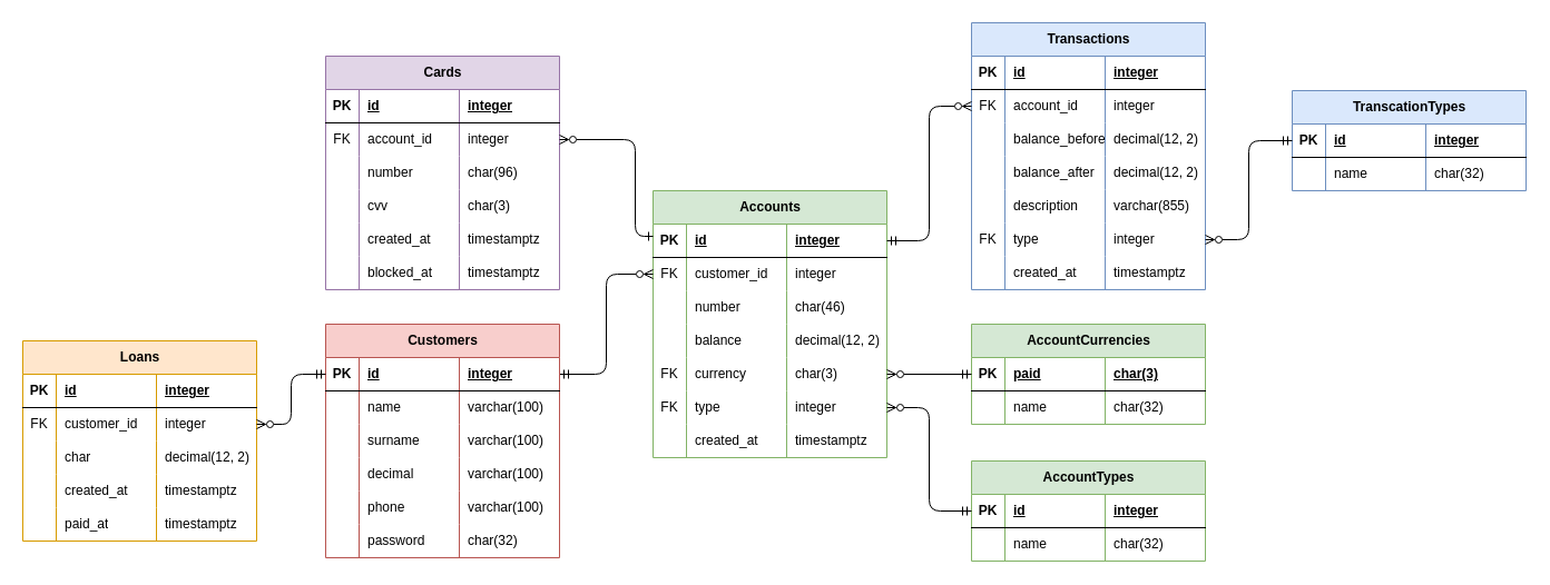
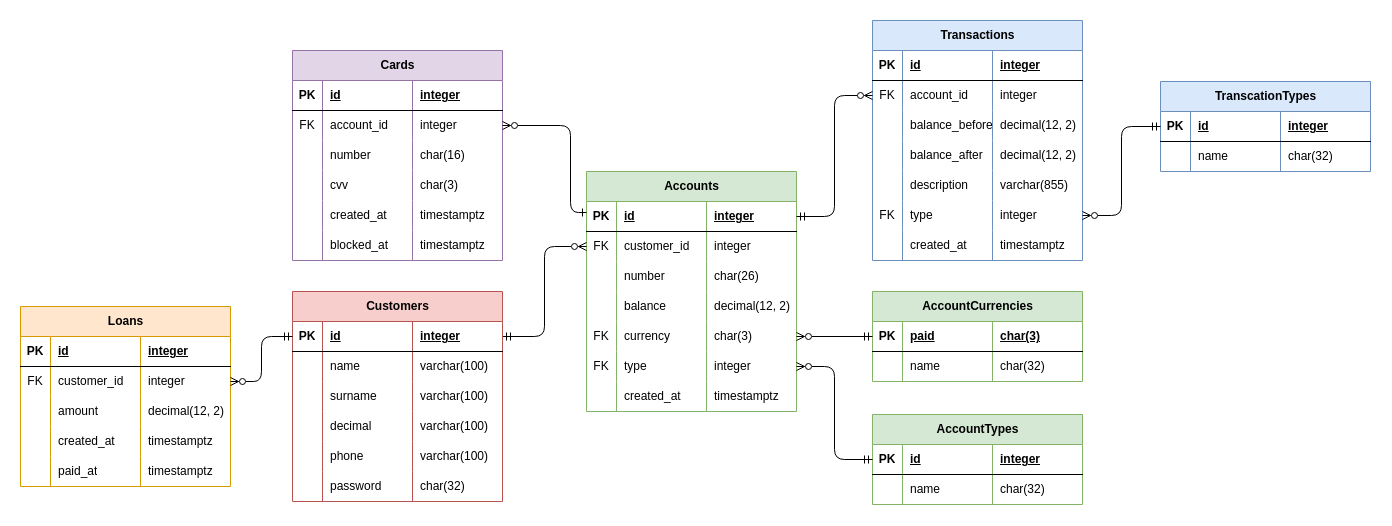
- <mxCell id="104" value="char(96)" style="shape=partialRectangle;connectable=0;fillColor=none;top=0;left=0;bottom=0;right=0;align=left;spacingLeft=6;overflow=hidden;whiteSpace=wrap;html=1;" parent="101" vertex="1"><mxGeometry x="120" width="90" height="30" as="geometry"><mxRectangle width="90" height="30" as="alternateBounds" /></mxGeometry></mxCell>
+ <mxCell id="104" value="char(16)" style="shape=partialRectangle;connectable=0;fillColor=none;top=0;left=0;bottom=0;right=0;align=left;spacingLeft=6;overflow=hidden;whiteSpace=wrap;html=1;" parent="101" vertex="1"><mxGeometry x="120" width="90" height="30" as="geometry"><mxRectangle width="90" height="30" as="alternateBounds" /></mxGeometry></mxCell>
- <mxCell id="14" value="char(46)" style="shape=partialRectangle;connectable=0;fillColor=none;top=0;left=0;bottom=0;right=0;align=left;spacingLeft=6;overflow=hidden;whiteSpace=wrap;html=1;" parent="11" vertex="1"><mxGeometry x="120" width="90" height="30" as="geometry"><mxRectangle width="90" height="30" as="alternateBounds" /></mxGeometry></mxCell>
+ <mxCell id="14" value="char(26)" style="shape=partialRectangle;connectable=0;fillColor=none;top=0;left=0;bottom=0;right=0;align=left;spacingLeft=6;overflow=hidden;whiteSpace=wrap;html=1;" parent="11" vertex="1"><mxGeometry x="120" width="90" height="30" as="geometry"><mxRectangle width="90" height="30" as="alternateBounds" /></mxGeometry></mxCell>
- <mxCell id="154" value="char" style="shape=partialRectangle;connectable=0;fillColor=none;top=0;left=0;bottom=0;right=0;align=left;spacingLeft=6;overflow=hidden;whiteSpace=wrap;html=1;" parent="152" vertex="1"><mxGeometry x="30" width="90" height="30" as="geometry"><mxRectangle width="90" height="30" as="alternateBounds" /></mxGeometry></mxCell>
+ <mxCell id="154" value="amount" style="shape=partialRectangle;connectable=0;fillColor=none;top=0;left=0;bottom=0;right=0;align=left;spacingLeft=6;overflow=hidden;whiteSpace=wrap;html=1;" parent="152" vertex="1"><mxGeometry x="30" width="90" height="30" as="geometry"><mxRectangle width="90" height="30" as="alternateBounds" /></mxGeometry></mxCell>
